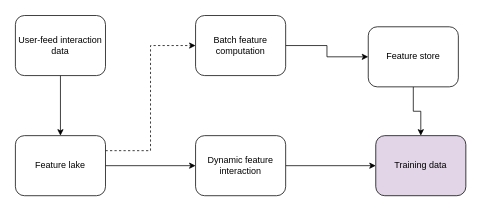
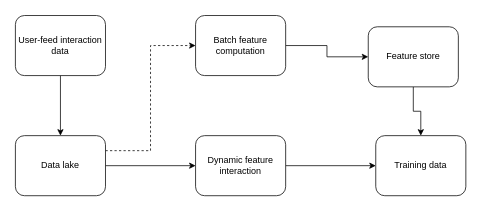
- <mxCell id="6" value="Feature lake" style="rounded=1;whiteSpace=wrap;html=1;" parent="1" vertex="1"><mxGeometry x="20" y="180" width="120" height="80" as="geometry" /></mxCell>
+ <mxCell id="6" value="Data lake" style="rounded=1;whiteSpace=wrap;html=1;" parent="1" vertex="1"><mxGeometry x="20" y="180" width="120" height="80" as="geometry" /></mxCell>
- <mxCell id="13" value="Training data" style="rounded=1;whiteSpace=wrap;html=1;fillColor=#e1d5e7;" parent="1" vertex="1"><mxGeometry x="500" y="180" width="120" height="80" as="geometry" /></mxCell>
+ <mxCell id="13" value="Training data" style="rounded=1;whiteSpace=wrap;html=1;" parent="1" vertex="1"><mxGeometry x="500" y="180" width="120" height="80" as="geometry" /></mxCell>
